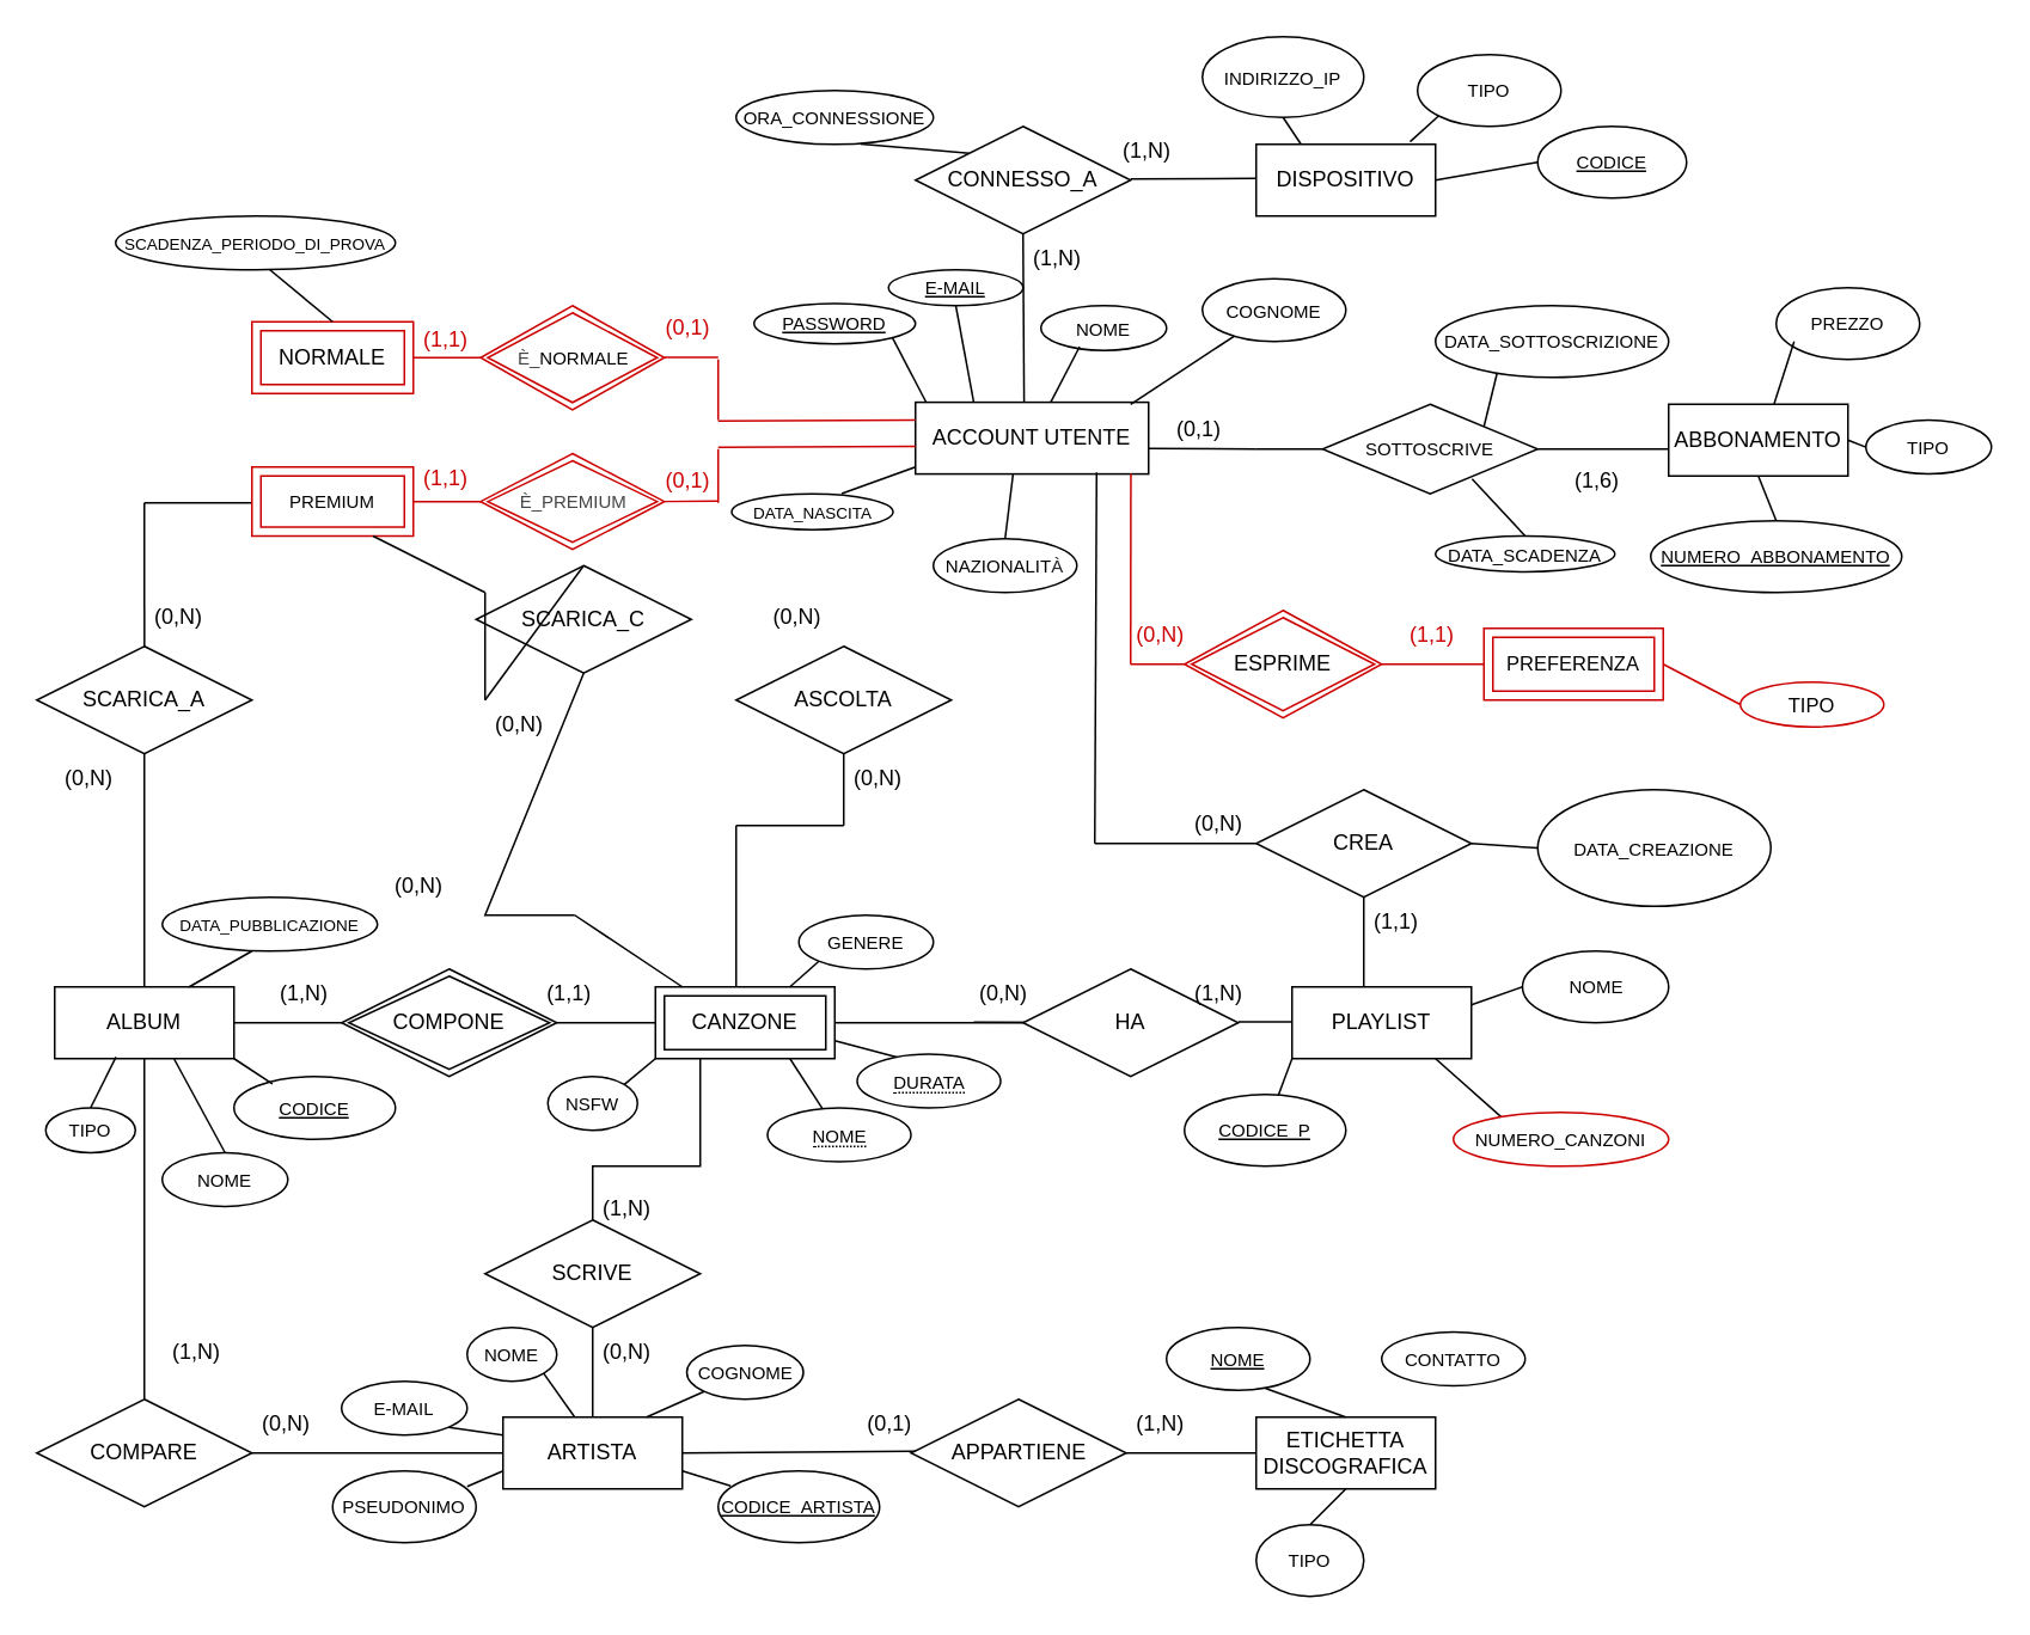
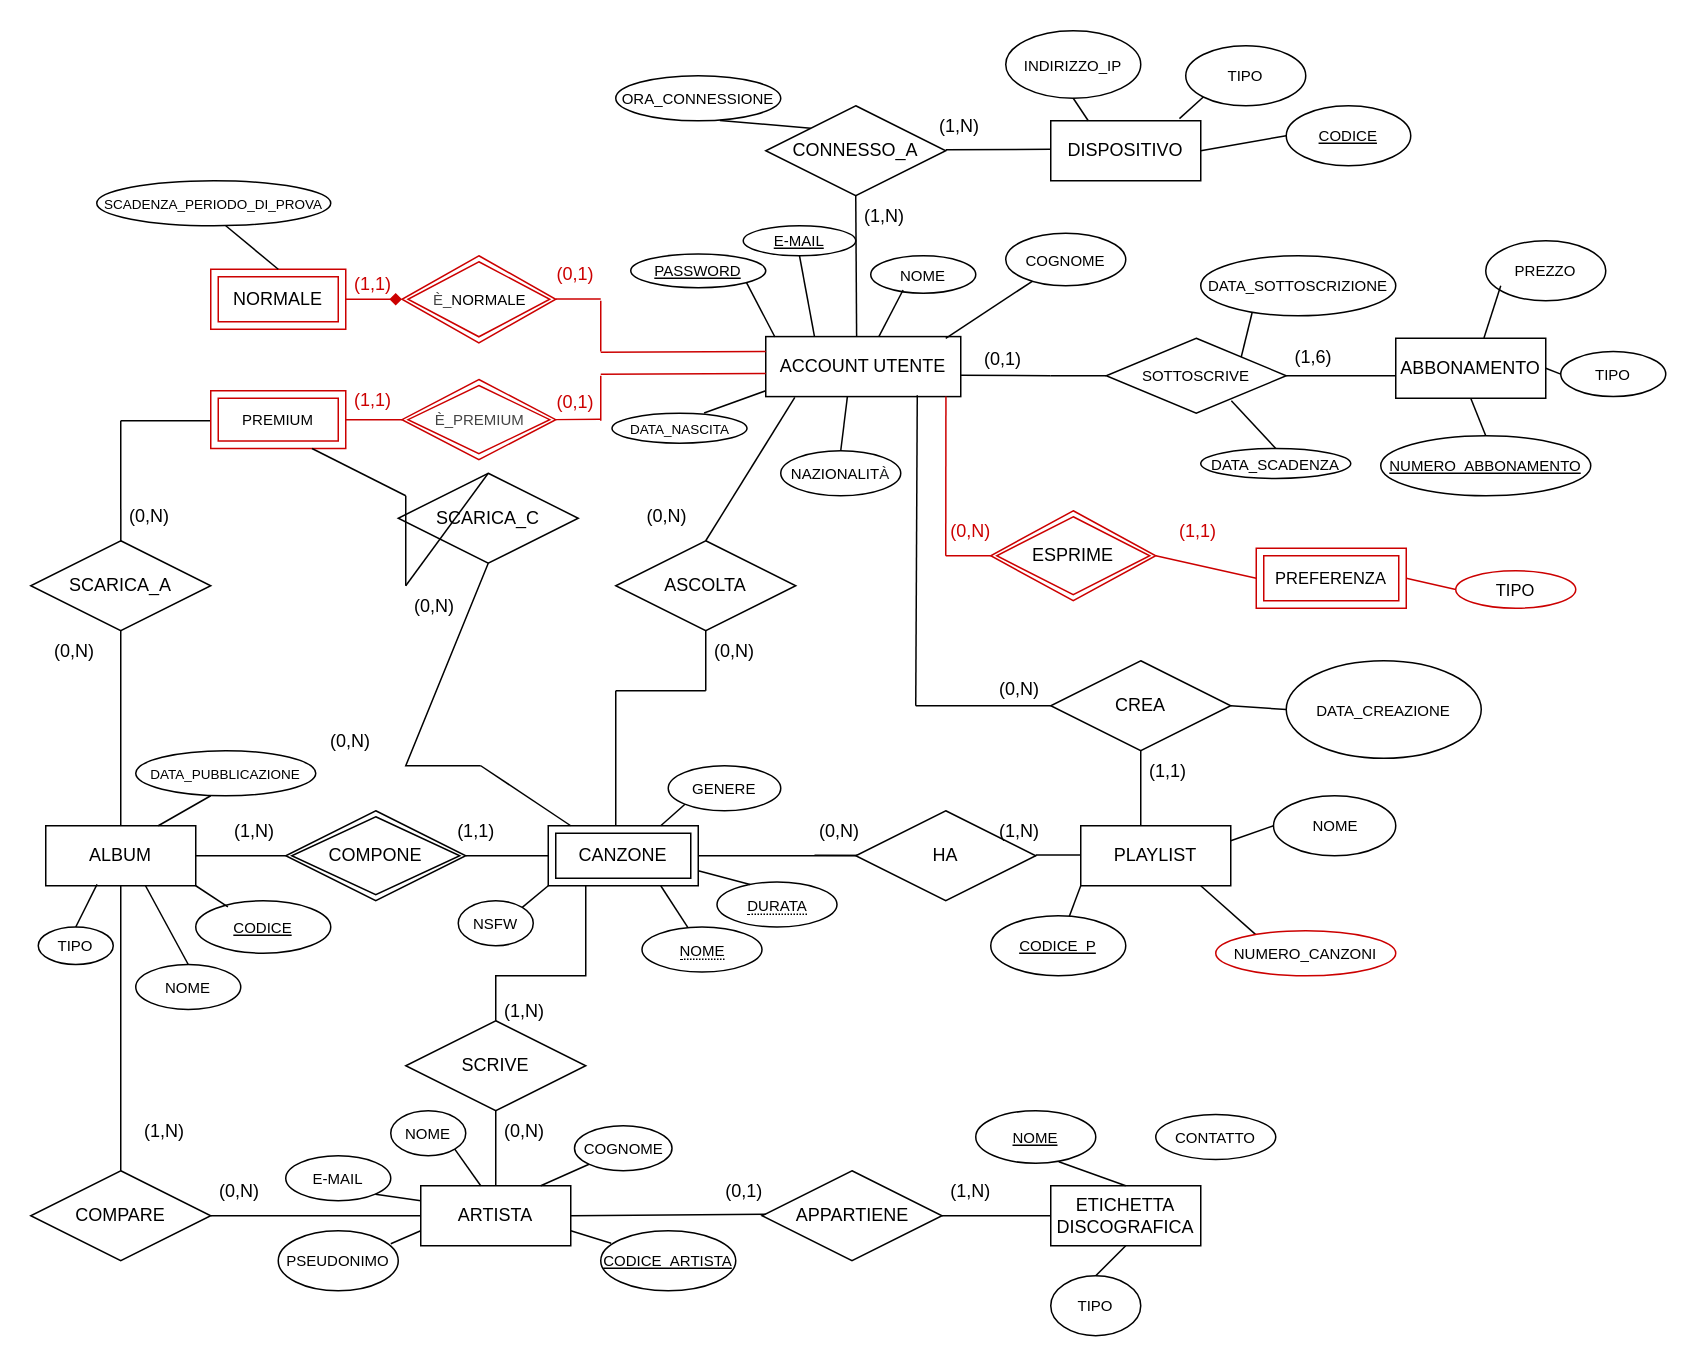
- <mxCell id="158" value="" style="endArrow=none;html=1;rounded=0;fontSize=10;entryX=0;entryY=0.5;entryDx=0;entryDy=0;exitX=1;exitY=0.5;exitDx=0;exitDy=0;strokeColor=#CC0000;" parent="1" source="139" target="140" edge="1"><mxGeometry relative="1" as="geometry"><mxPoint x="230" y="179" as="sourcePoint" /><mxPoint x="470" y="230" as="targetPoint" /></mxGeometry></mxCell>
+ <mxCell id="158" value="" style="endArrow=diamond;html=1;rounded=0;fontSize=10;entryX=0;entryY=0.5;entryDx=0;entryDy=0;exitX=1;exitY=0.5;exitDx=0;exitDy=0;strokeColor=#CC0000;" parent="1" source="139" target="140" edge="1"><mxGeometry relative="1" as="geometry"><mxPoint x="230" y="179" as="sourcePoint" /><mxPoint x="470" y="230" as="targetPoint" /></mxGeometry></mxCell>
- <mxCell id="47" value="(1,6)" style="text;strokeColor=none;fillColor=none;spacingLeft=4;spacingRight=4;overflow=hidden;rotatable=0;points=[[0,0.5],[1,0.5]];portConstraint=eastwest;fontSize=12;" parent="1" vertex="1"><mxGeometry x="872" y="253.9" width="40" height="30" as="geometry" /></mxCell>
+ <mxCell id="47" value="(1,6)" style="text;strokeColor=none;fillColor=none;spacingLeft=4;spacingRight=4;overflow=hidden;rotatable=0;points=[[0,0.5],[1,0.5]];portConstraint=eastwest;fontSize=12;" parent="1" vertex="1"><mxGeometry x="857" y="223.9" width="40" height="30" as="geometry" /></mxCell>
+ <mxCell id="35" value="" style="endArrow=none;html=1;rounded=0;exitX=0.149;exitY=1.014;exitDx=0;exitDy=0;exitPerimeter=0;entryX=0.5;entryY=0;entryDx=0;entryDy=0;" parent="1" source="5" target="15" edge="1"><mxGeometry relative="1" as="geometry"><mxPoint x="530" y="270" as="sourcePoint" /><mxPoint x="590" y="300" as="targetPoint" /></mxGeometry></mxCell>
- <mxCell id="149" value="&lt;font style=&quot;font-size: 11px&quot;&gt;PREFERENZA&lt;/font&gt;" style="shape=ext;margin=3;double=1;whiteSpace=wrap;html=1;align=center;fontSize=12;strokeColor=#CC0000;" parent="1" vertex="1"><mxGeometry x="827" y="350" width="100" height="40" as="geometry" /></mxCell>
+ <mxCell id="149" value="&lt;font style=&quot;font-size: 11px&quot;&gt;PREFERENZA&lt;/font&gt;" style="shape=ext;margin=3;double=1;whiteSpace=wrap;html=1;align=center;fontSize=12;strokeColor=#CC0000;" parent="1" vertex="1"><mxGeometry x="837" y="365" width="100" height="40" as="geometry" /></mxCell>
